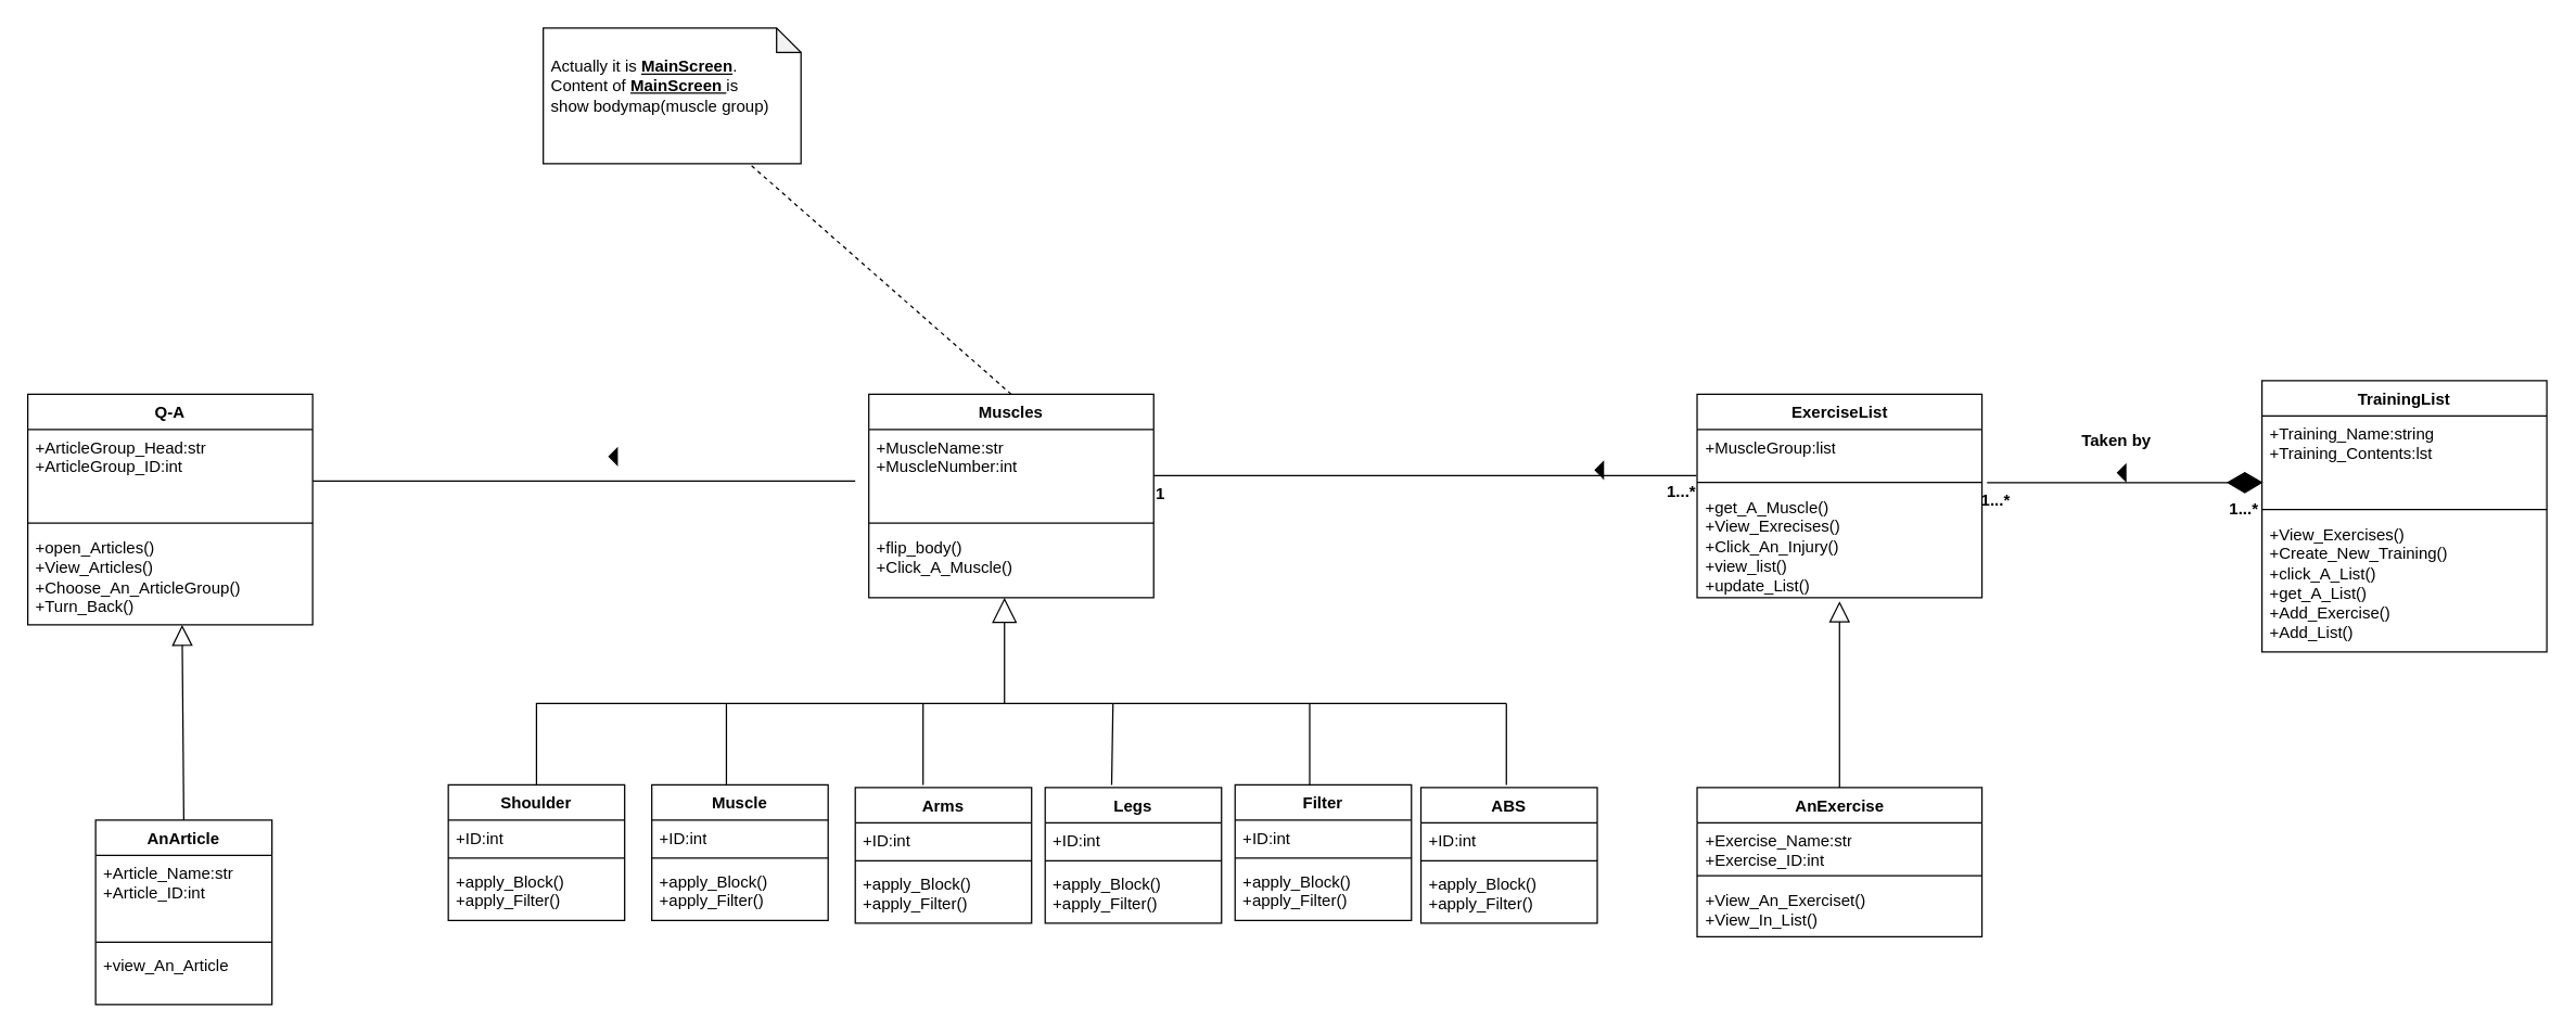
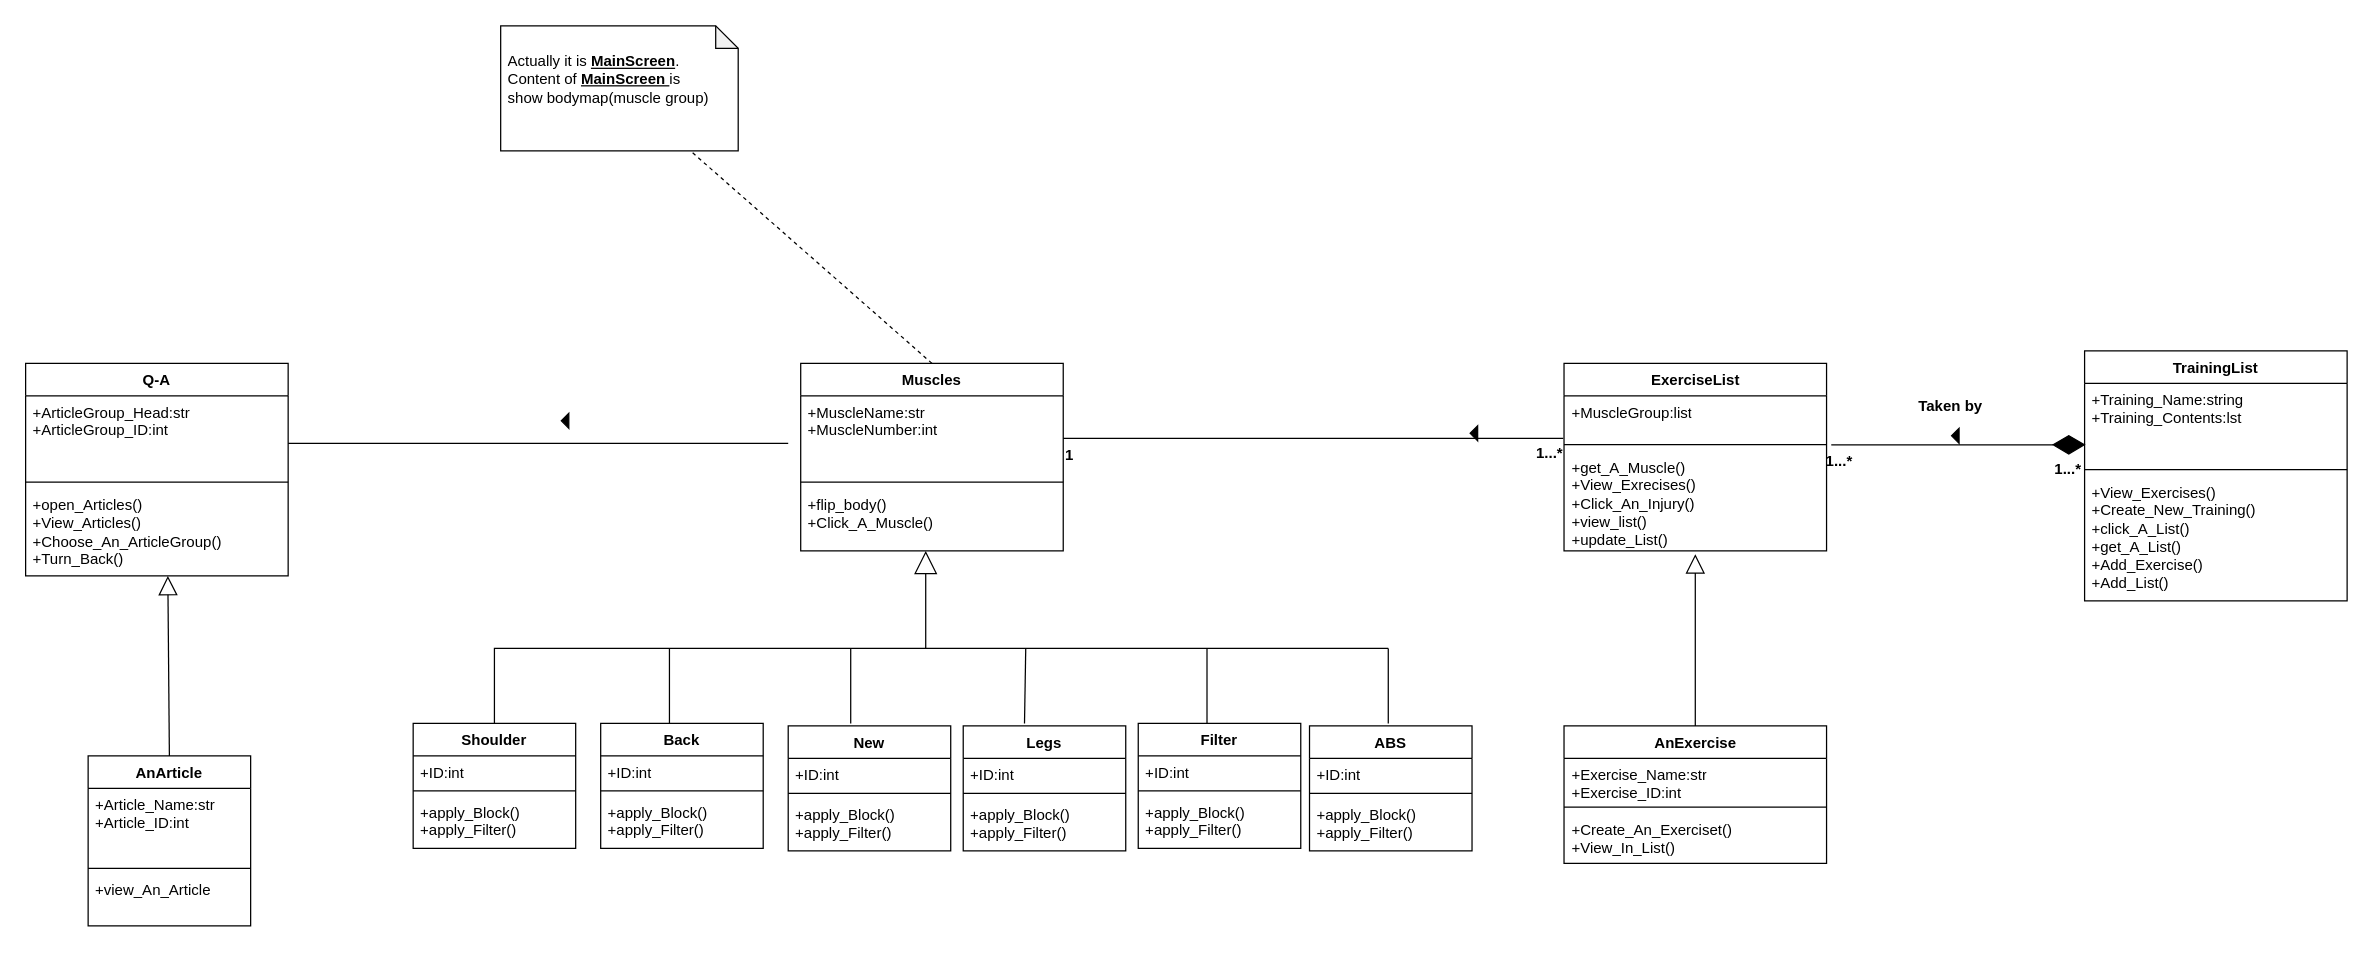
- <mxCell id="48" value="Muscle" style="swimlane;fontStyle=1;align=center;verticalAlign=top;childLayout=stackLayout;horizontal=1;startSize=26;horizontalStack=0;resizeParent=1;resizeParentMax=0;resizeLast=0;collapsible=1;marginBottom=0;whiteSpace=wrap;html=1;" vertex="1" parent="1"><mxGeometry x="480" y="578" width="130" height="100" as="geometry"><mxRectangle x="160" y="130" width="100" height="30" as="alternateBounds" /></mxGeometry></mxCell>
+ <mxCell id="48" value="Back" style="swimlane;fontStyle=1;align=center;verticalAlign=top;childLayout=stackLayout;horizontal=1;startSize=26;horizontalStack=0;resizeParent=1;resizeParentMax=0;resizeLast=0;collapsible=1;marginBottom=0;whiteSpace=wrap;html=1;" vertex="1" parent="1"><mxGeometry x="480" y="578" width="130" height="100" as="geometry"><mxRectangle x="160" y="130" width="100" height="30" as="alternateBounds" /></mxGeometry></mxCell>
- <mxCell id="52" value="Arms" style="swimlane;fontStyle=1;align=center;verticalAlign=top;childLayout=stackLayout;horizontal=1;startSize=26;horizontalStack=0;resizeParent=1;resizeParentMax=0;resizeLast=0;collapsible=1;marginBottom=0;whiteSpace=wrap;html=1;" vertex="1" parent="1"><mxGeometry x="630" y="580" width="130" height="100" as="geometry"><mxRectangle x="160" y="130" width="100" height="30" as="alternateBounds" /></mxGeometry></mxCell>
+ <mxCell id="52" value="New" style="swimlane;fontStyle=1;align=center;verticalAlign=top;childLayout=stackLayout;horizontal=1;startSize=26;horizontalStack=0;resizeParent=1;resizeParentMax=0;resizeLast=0;collapsible=1;marginBottom=0;whiteSpace=wrap;html=1;" vertex="1" parent="1"><mxGeometry x="630" y="580" width="130" height="100" as="geometry"><mxRectangle x="160" y="130" width="100" height="30" as="alternateBounds" /></mxGeometry></mxCell>
- <mxCell id="23" value="&lt;div&gt;+View_An_Exerciset()&lt;/div&gt;&lt;div&gt;+View_In_List()&lt;/div&gt;" style="text;strokeColor=none;fillColor=none;align=left;verticalAlign=top;spacingLeft=4;spacingRight=4;overflow=hidden;rotatable=0;points=[[0,0.5],[1,0.5]];portConstraint=eastwest;whiteSpace=wrap;html=1;" parent="20" vertex="1"><mxGeometry y="70" width="210" height="40" as="geometry" /></mxCell>
+ <mxCell id="23" value="&lt;div&gt;+Create_An_Exerciset()&lt;/div&gt;&lt;div&gt;+View_In_List()&lt;/div&gt;" style="text;strokeColor=none;fillColor=none;align=left;verticalAlign=top;spacingLeft=4;spacingRight=4;overflow=hidden;rotatable=0;points=[[0,0.5],[1,0.5]];portConstraint=eastwest;whiteSpace=wrap;html=1;" parent="20" vertex="1"><mxGeometry y="70" width="210" height="40" as="geometry" /></mxCell>
